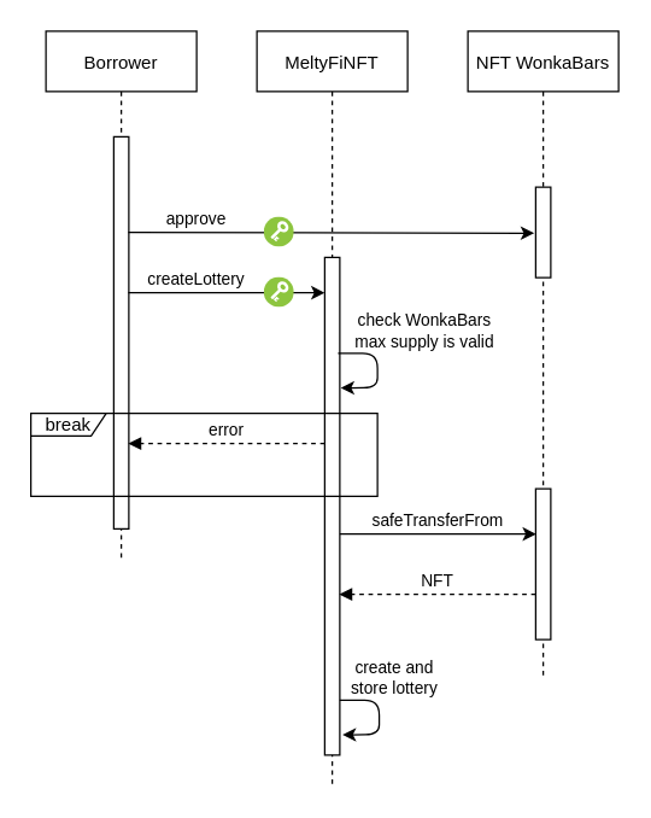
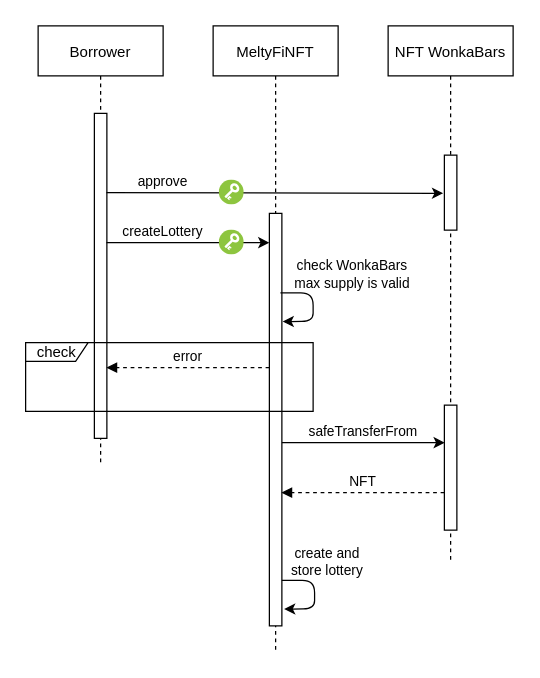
- <mxCell id="18" value="break" style="shape=umlFrame;whiteSpace=wrap;html=1;width=50;height=15;" parent="1" vertex="1"><mxGeometry x="20" y="273.41" width="230" height="55" as="geometry" /></mxCell>
+ <mxCell id="18" value="check" style="shape=umlFrame;whiteSpace=wrap;html=1;width=50;height=15;" parent="1" vertex="1"><mxGeometry x="20" y="273.41" width="230" height="55" as="geometry" /></mxCell>
